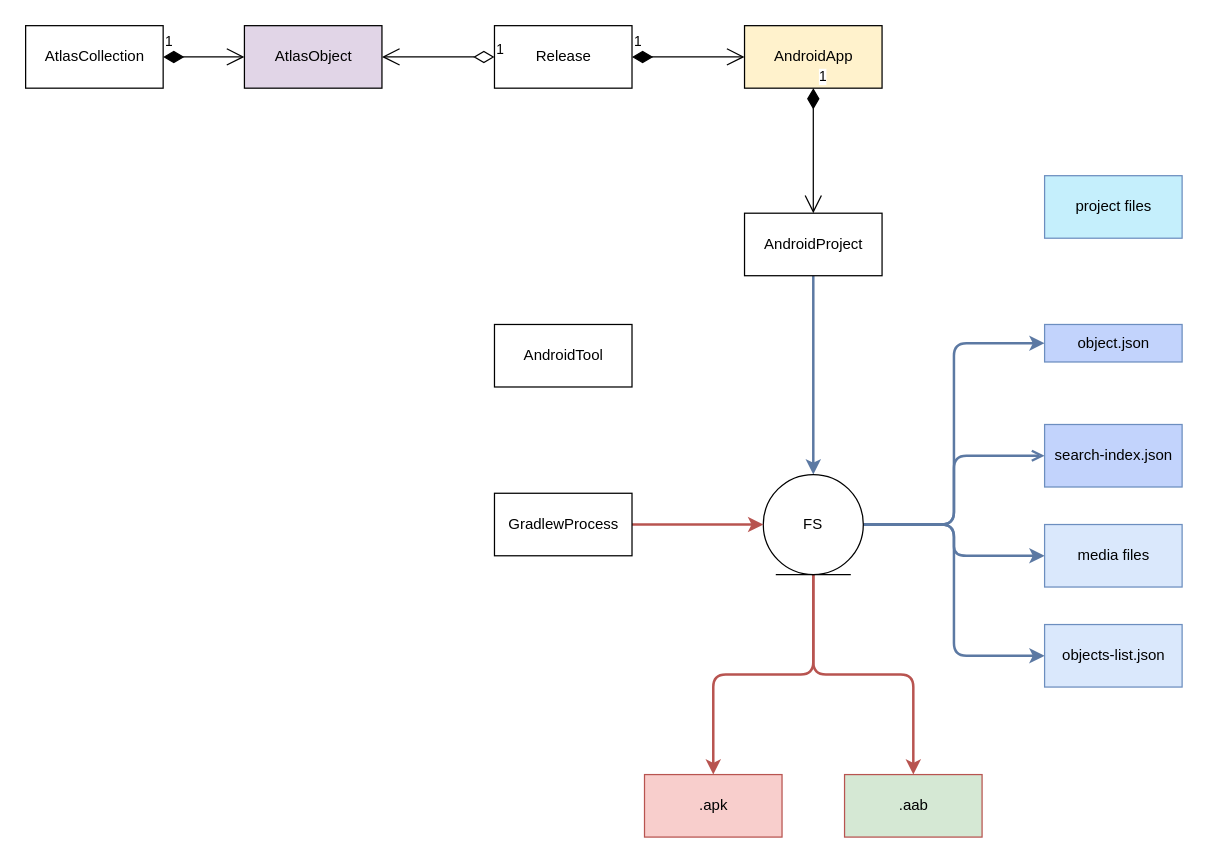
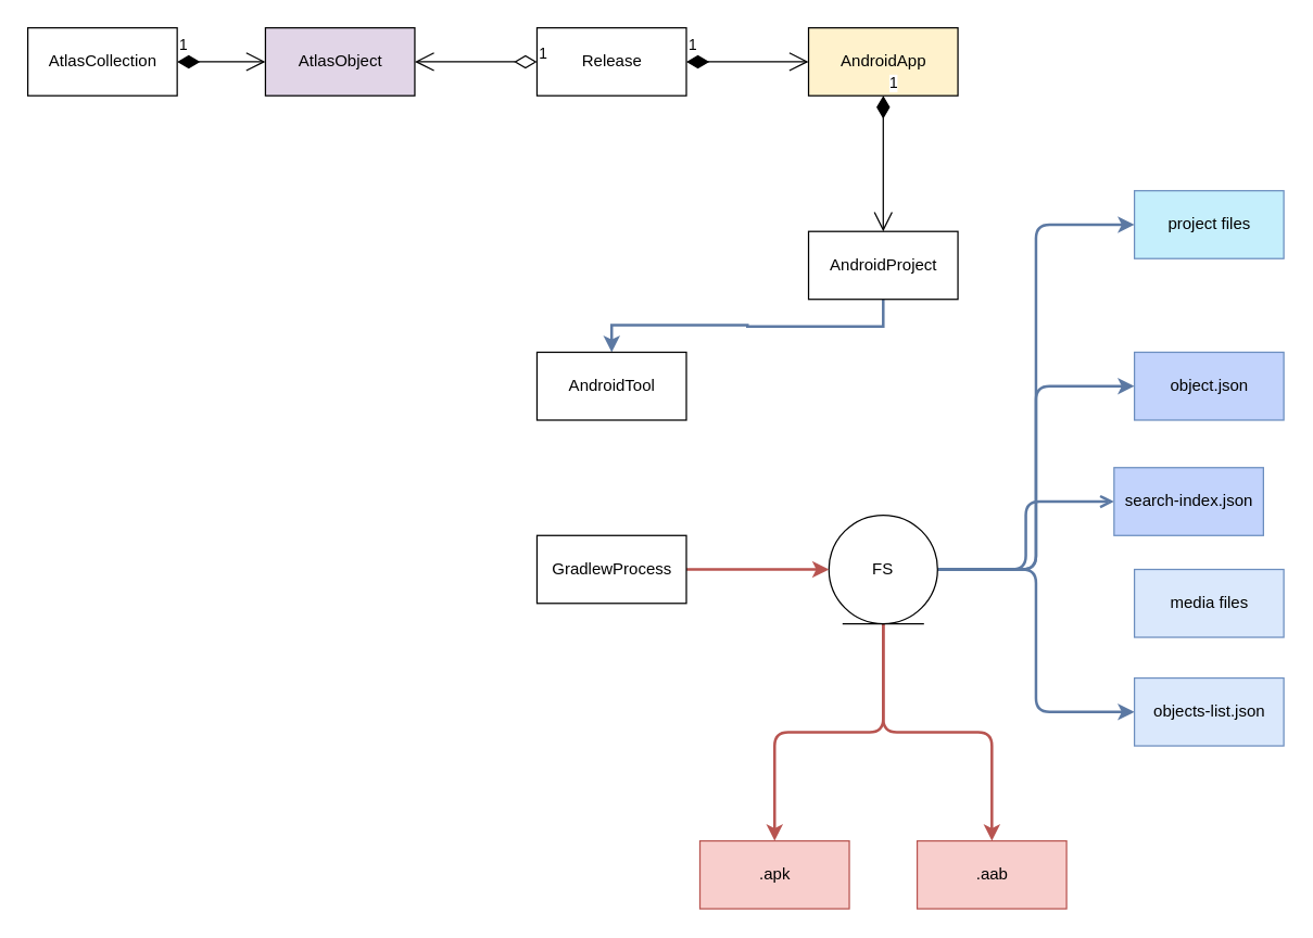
+ <mxCell id="17" style="edgeStyle=orthogonalEdgeStyle;rounded=1;orthogonalLoop=1;jettySize=auto;html=1;entryX=0;entryY=0.5;entryDx=0;entryDy=0;strokeWidth=2;fillColor=#d5e8d4;strokeColor=#5C79A3;" edge="1" parent="1" source="18" target="29"><mxGeometry relative="1" as="geometry" /></mxCell>
- <mxCell id="20" value="object.json" style="html=1;strokeColor=#6c8ebf;fillColor=#C2D3FC;" vertex="1" parent="1"><mxGeometry x="835" y="259" width="110" height="30" as="geometry" /></mxCell>
+ <mxCell id="20" value="object.json" style="html=1;strokeColor=#6c8ebf;fillColor=#C2D3FC;" vertex="1" parent="1"><mxGeometry x="835" y="259" width="110" height="50" as="geometry" /></mxCell>
- <mxCell id="9" style="edgeStyle=orthogonalEdgeStyle;rounded=0;orthogonalLoop=1;jettySize=auto;html=1;fillColor=#dae8fc;strokeColor=#5C79A3;strokeWidth=2;exitX=0.5;exitY=1;exitDx=0;exitDy=0;" edge="1" parent="1" source="10" target="18"><mxGeometry relative="1" as="geometry"><mxPoint x="650" y="259" as="sourcePoint" /></mxGeometry></mxCell>
+ <mxCell id="9" style="edgeStyle=orthogonalEdgeStyle;rounded=0;orthogonalLoop=1;jettySize=auto;html=1;fillColor=#dae8fc;strokeColor=#5C79A3;strokeWidth=2;exitX=0.5;exitY=1;exitDx=0;exitDy=0;" edge="1" parent="1" source="10" target="28"><mxGeometry relative="1" as="geometry"><mxPoint x="650" y="259" as="sourcePoint" /></mxGeometry></mxCell>
- <mxCell id="22" value="search-index.json" style="html=1;strokeColor=#6c8ebf;fillColor=#C2D3FC;" vertex="1" parent="1"><mxGeometry x="835" y="339" width="110" height="50" as="geometry" /></mxCell>
+ <mxCell id="22" value="search-index.json" style="html=1;strokeColor=#6c8ebf;fillColor=#C2D3FC;" vertex="1" parent="1"><mxGeometry x="820" y="344" width="110" height="50" as="geometry" /></mxCell>
- <mxCell id="12" style="edgeStyle=orthogonalEdgeStyle;rounded=1;orthogonalLoop=1;jettySize=auto;html=1;fillColor=#dae8fc;strokeColor=#5C79A3;strokeWidth=2;" edge="1" parent="1" source="18" target="21"><mxGeometry relative="1" as="geometry" /></mxCell>
- <mxCell id="25" value=".aab" style="html=1;fillColor=#d5e8d4;strokeColor=#b85450;" vertex="1" parent="1"><mxGeometry x="675" y="619" width="110" height="50" as="geometry" /></mxCell>
+ <mxCell id="25" value=".aab" style="html=1;fillColor=#f8cecc;strokeColor=#b85450;" vertex="1" parent="1"><mxGeometry x="675" y="619" width="110" height="50" as="geometry" /></mxCell>
